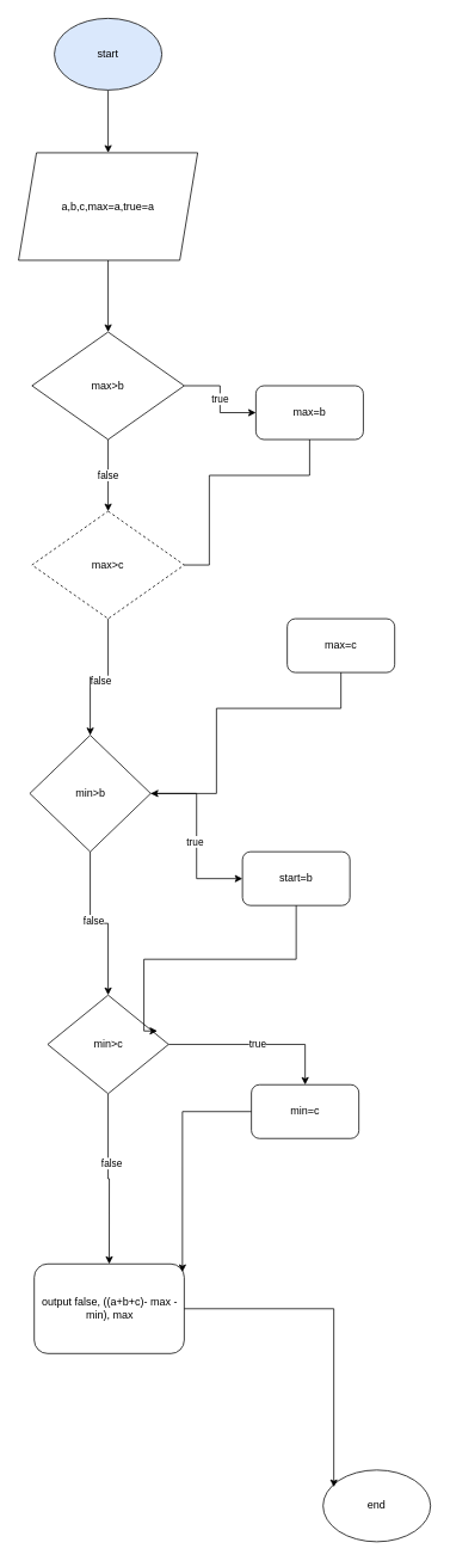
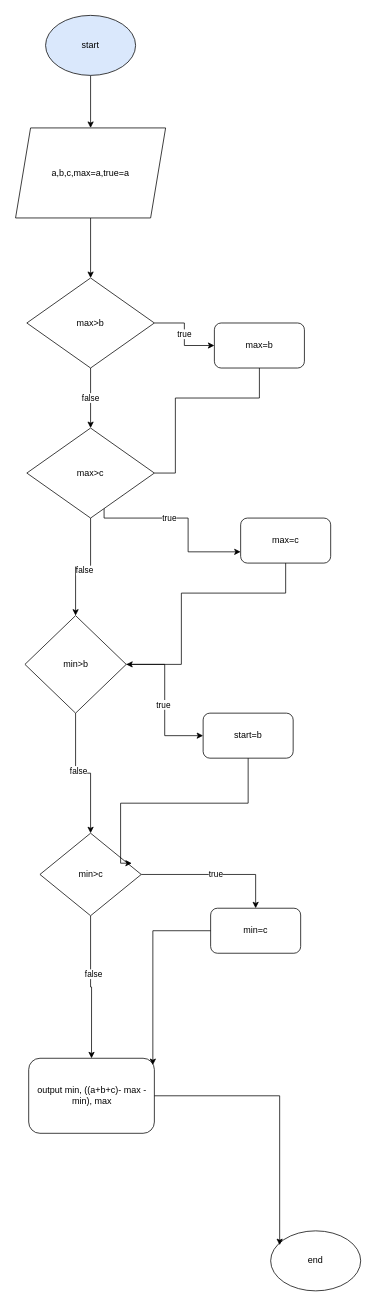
- <mxCell id="12" value="max&amp;gt;c" style="rhombus;whiteSpace=wrap;html=1;dashed=1;" parent="1" vertex="1"><mxGeometry x="35" y="570" width="170" height="120" as="geometry" /></mxCell>
+ <mxCell id="12" value="max&amp;gt;c" style="rhombus;whiteSpace=wrap;html=1;" parent="1" vertex="1"><mxGeometry x="35" y="570" width="170" height="120" as="geometry" /></mxCell>
+ <mxCell id="9" value="true" style="edgeStyle=orthogonalEdgeStyle;rounded=0;orthogonalLoop=1;jettySize=auto;html=1;entryX=0;entryY=0.75;entryDx=0;entryDy=0;exitX=1;exitY=1;exitDx=0;exitDy=0;" parent="1" source="12" target="16" edge="1"><mxGeometry relative="1" as="geometry"><Array as="points"><mxPoint x="138" y="690" /><mxPoint x="250" y="690" /><mxPoint x="250" y="735" /></Array></mxGeometry></mxCell>
- <mxCell id="29" value="output false, ((a+b+c)- max - min), max" style="rounded=1;whiteSpace=wrap;html=1;" parent="1" vertex="1"><mxGeometry x="37.5" y="1410" width="167.5" height="100" as="geometry" /></mxCell>
+ <mxCell id="29" value="output min, ((a+b+c)- max - min), max" style="rounded=1;whiteSpace=wrap;html=1;" parent="1" vertex="1"><mxGeometry x="37.5" y="1410" width="167.5" height="100" as="geometry" /></mxCell>
